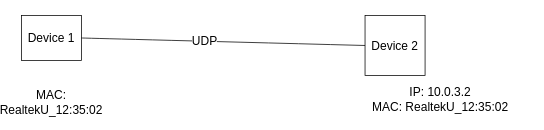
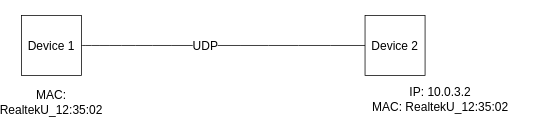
- <mxCell id="2" value="Device 1" style="whiteSpace=wrap;html=1;aspect=fixed;fontSize=16;" vertex="1" parent="1"><mxGeometry x="20" y="20" width="80" height="60" as="geometry" /></mxCell>
+ <mxCell id="2" value="Device 1" style="whiteSpace=wrap;html=1;aspect=fixed;fontSize=16;" vertex="1" parent="1"><mxGeometry x="20" y="20" width="80" height="80" as="geometry" /></mxCell>
